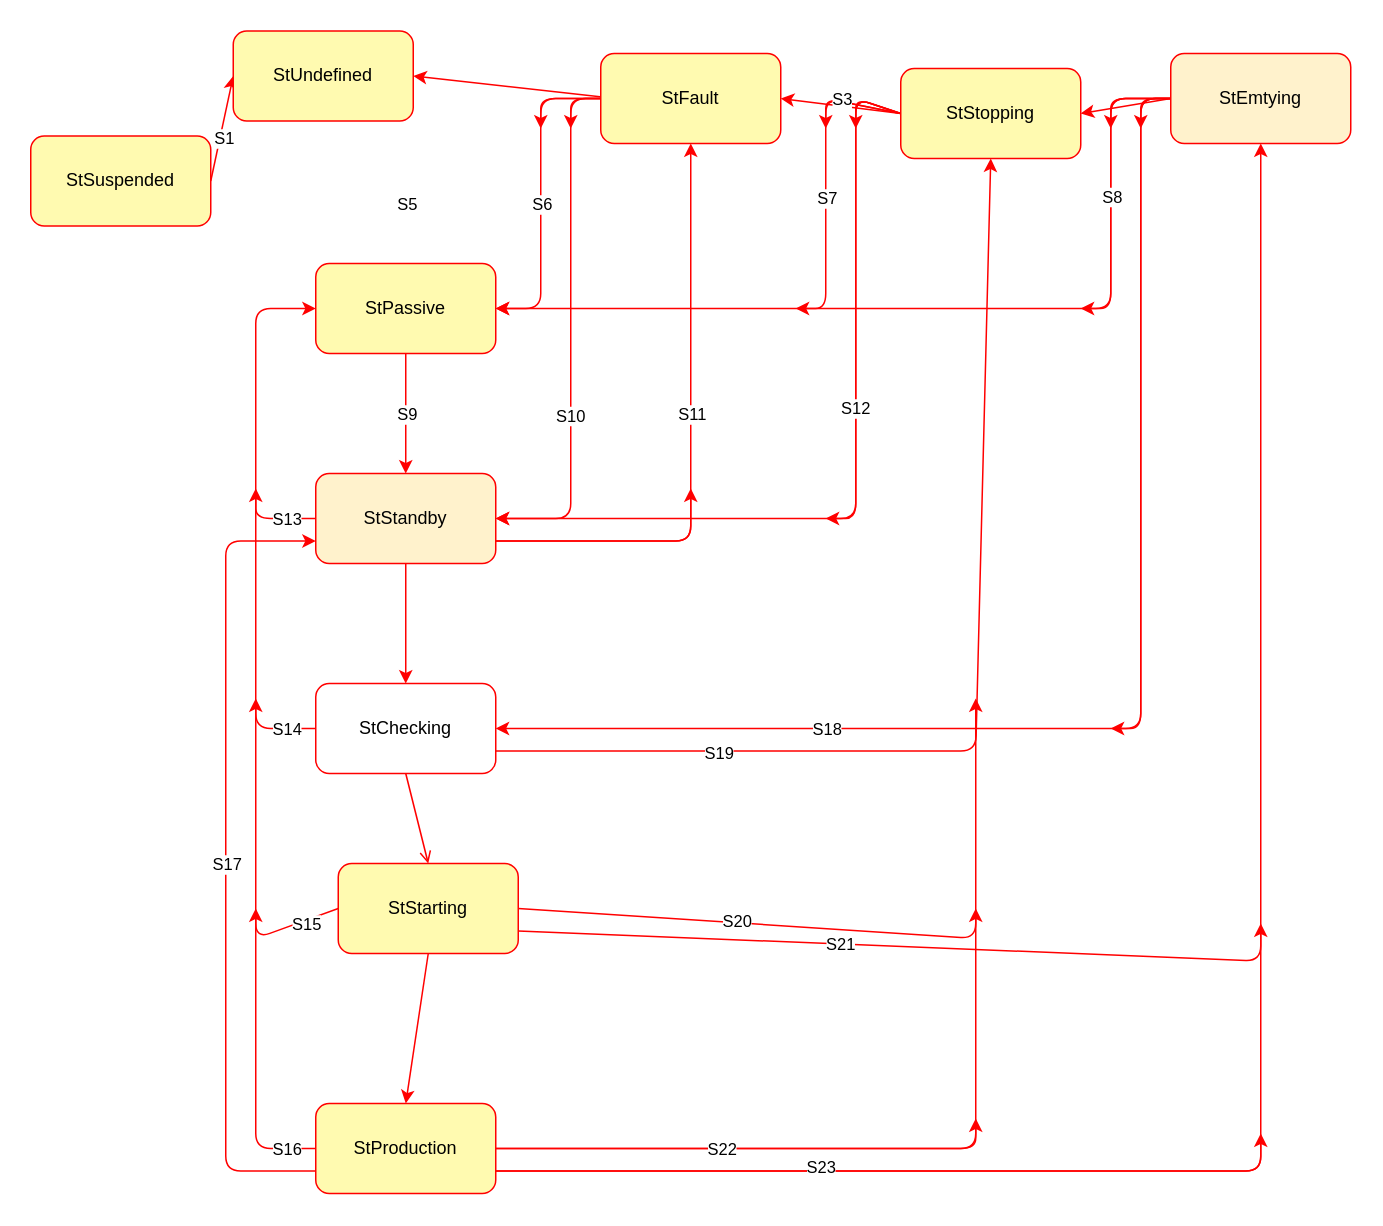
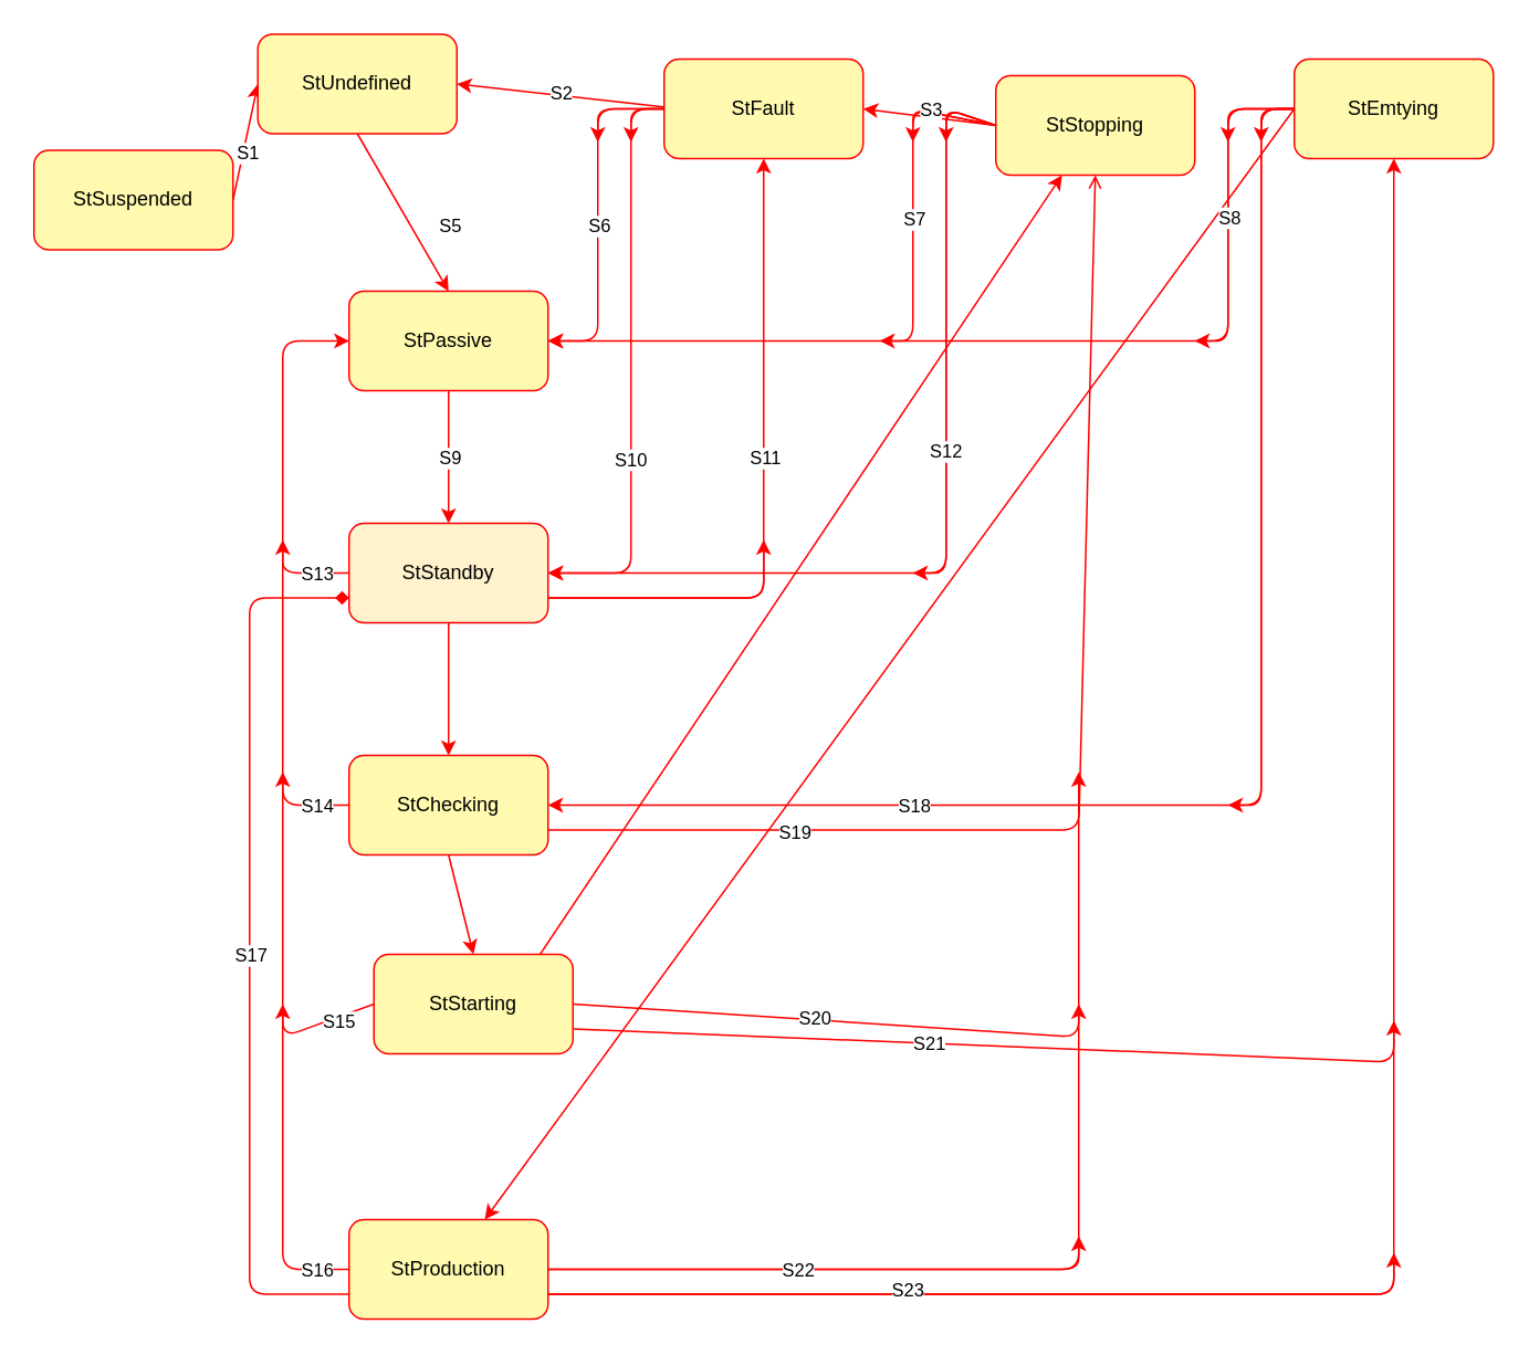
- <mxCell id="59" value="StEmtying" style="rounded=1;whiteSpace=wrap;html=1;fillColor=#fff2cc;strokeColor=#FF0000;" vertex="1" parent="1"><mxGeometry x="780" y="35" width="120" height="60" as="geometry" /></mxCell>
+ <mxCell id="59" value="StEmtying" style="rounded=1;whiteSpace=wrap;html=1;fillColor=#FFFAB0;strokeColor=#FF0000;" vertex="1" parent="1"><mxGeometry x="780" y="35" width="120" height="60" as="geometry" /></mxCell>
- <mxCell id="3" style="edgeStyle=none;html=1;exitX=0;exitY=0.5;exitDx=0;exitDy=0;entryX=1;entryY=0.5;entryDx=0;entryDy=0;strokeColor=#FF0000;" edge="1" parent="1" source="59" target="64"><mxGeometry relative="1" as="geometry" /></mxCell>
+ <mxCell id="3" style="edgeStyle=none;html=1;exitX=0;exitY=0.5;exitDx=0;exitDy=0;strokeColor=#FF0000;" edge="1" parent="1" source="59" target="54"><mxGeometry relative="1" as="geometry" /></mxCell>
- <mxCell id="29" style="edgeStyle=none;html=1;exitX=1;exitY=0.75;exitDx=0;exitDy=0;entryX=0.5;entryY=1;entryDx=0;entryDy=0;strokeColor=#FF0000;" edge="1" parent="1" source="32" target="64"><mxGeometry relative="1" as="geometry"><Array as="points"><mxPoint x="650" y="500" /></Array></mxGeometry></mxCell>
+ <mxCell id="29" style="edgeStyle=none;html=1;exitX=1;exitY=0.75;exitDx=0;exitDy=0;entryX=0.5;entryY=1;entryDx=0;entryDy=0;strokeColor=#FF0000;endArrow=open;" edge="1" parent="1" source="32" target="64"><mxGeometry relative="1" as="geometry"><Array as="points"><mxPoint x="650" y="500" /></Array></mxGeometry></mxCell>
+ <mxCell id="65" style="edgeStyle=none;html=1;exitX=0.5;exitY=1;exitDx=0;exitDy=0;entryX=0.5;entryY=0;entryDx=0;entryDy=0;strokeColor=#FF0000;" edge="1" parent="1" source="67" target="18"><mxGeometry relative="1" as="geometry" /></mxCell>
+ <mxCell id="66" value="S2" style="edgeLabel;html=1;align=center;verticalAlign=middle;resizable=0;points=[];" vertex="1" connectable="0" parent="65"><mxGeometry x="-0.186" relative="1" as="geometry"><mxPoint x="100" y="-63" as="offset" /></mxGeometry></mxCell>
- <mxCell id="46" style="edgeStyle=none;html=1;exitX=0;exitY=0.75;exitDx=0;exitDy=0;entryX=0;entryY=0.75;entryDx=0;entryDy=0;strokeColor=#FF0000;" edge="1" parent="1" source="54" target="26"><mxGeometry relative="1" as="geometry"><Array as="points"><mxPoint x="150" y="780" /><mxPoint x="150" y="360" /></Array></mxGeometry></mxCell>
+ <mxCell id="46" style="edgeStyle=none;html=1;exitX=0;exitY=0.75;exitDx=0;exitDy=0;entryX=0;entryY=0.75;entryDx=0;entryDy=0;strokeColor=#FF0000;endArrow=diamond;" edge="1" parent="1" source="54" target="26"><mxGeometry relative="1" as="geometry"><Array as="points"><mxPoint x="150" y="780" /><mxPoint x="150" y="360" /></Array></mxGeometry></mxCell>
- <mxCell id="32" value="StChecking" style="rounded=1;whiteSpace=wrap;html=1;fillColor=#ffffff;strokeColor=#FF0000;" vertex="1" parent="1"><mxGeometry x="210" y="455" width="120" height="60" as="geometry" /></mxCell>
+ <mxCell id="32" value="StChecking" style="rounded=1;whiteSpace=wrap;html=1;fillColor=#FFFAB0;strokeColor=#FF0000;" vertex="1" parent="1"><mxGeometry x="210" y="455" width="120" height="60" as="geometry" /></mxCell>
- <mxCell id="31" style="edgeStyle=none;html=1;exitX=0.5;exitY=1;exitDx=0;exitDy=0;entryX=0.5;entryY=0;entryDx=0;entryDy=0;strokeColor=#FF0000;endArrow=open;" edge="1" parent="1" source="32" target="40"><mxGeometry relative="1" as="geometry" /></mxCell>
+ <mxCell id="31" style="edgeStyle=none;html=1;exitX=0.5;exitY=1;exitDx=0;exitDy=0;entryX=0.5;entryY=0;entryDx=0;entryDy=0;strokeColor=#FF0000;" edge="1" parent="1" source="32" target="40"><mxGeometry relative="1" as="geometry" /></mxCell>
- <mxCell id="39" style="edgeStyle=none;html=1;exitX=0.5;exitY=1;exitDx=0;exitDy=0;entryX=0.5;entryY=0;entryDx=0;entryDy=0;strokeColor=#FF0000;" edge="1" parent="1" source="40" target="54"><mxGeometry relative="1" as="geometry" /></mxCell>
+ <mxCell id="39" style="edgeStyle=none;html=1;exitX=0.5;exitY=1;exitDx=0;exitDy=0;strokeColor=#FF0000;" edge="1" parent="1" source="40" target="64"><mxGeometry relative="1" as="geometry" /></mxCell>
